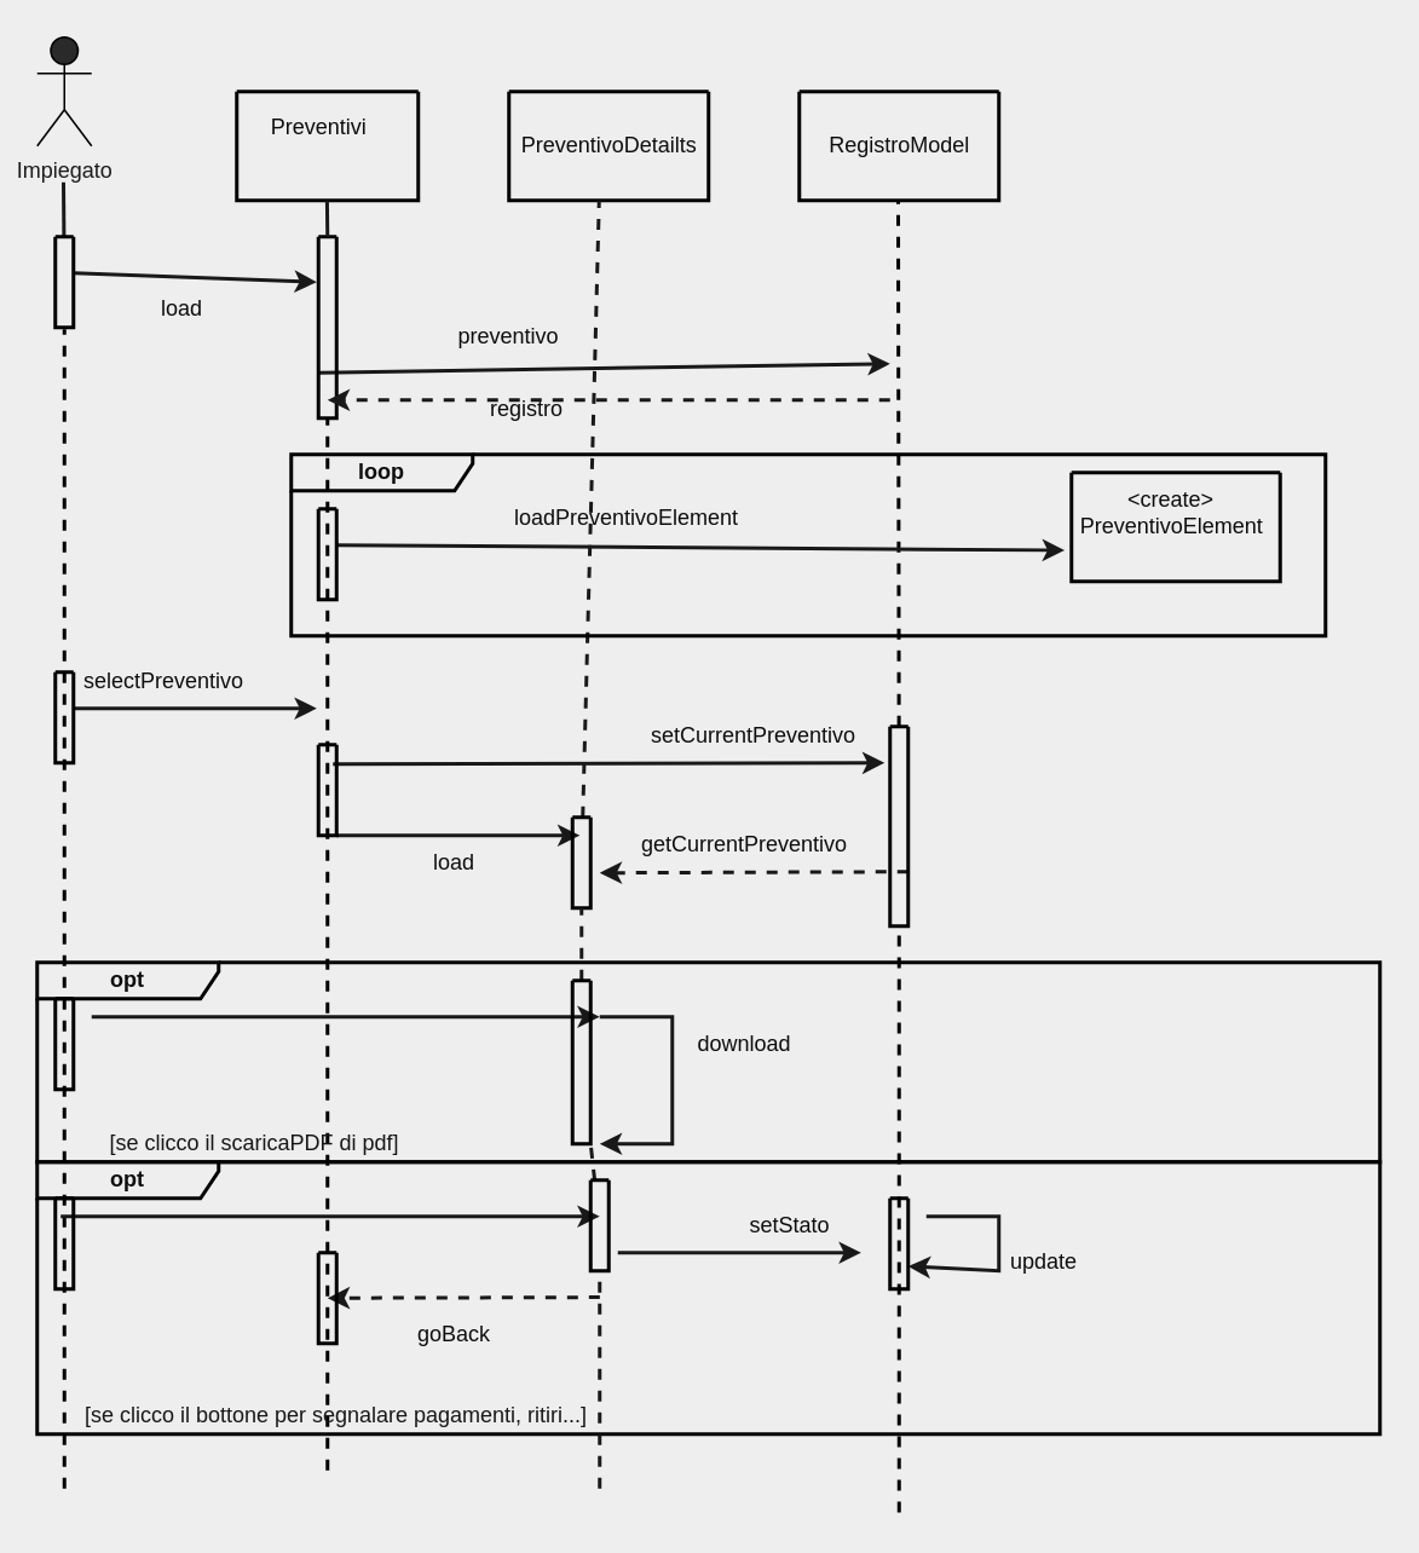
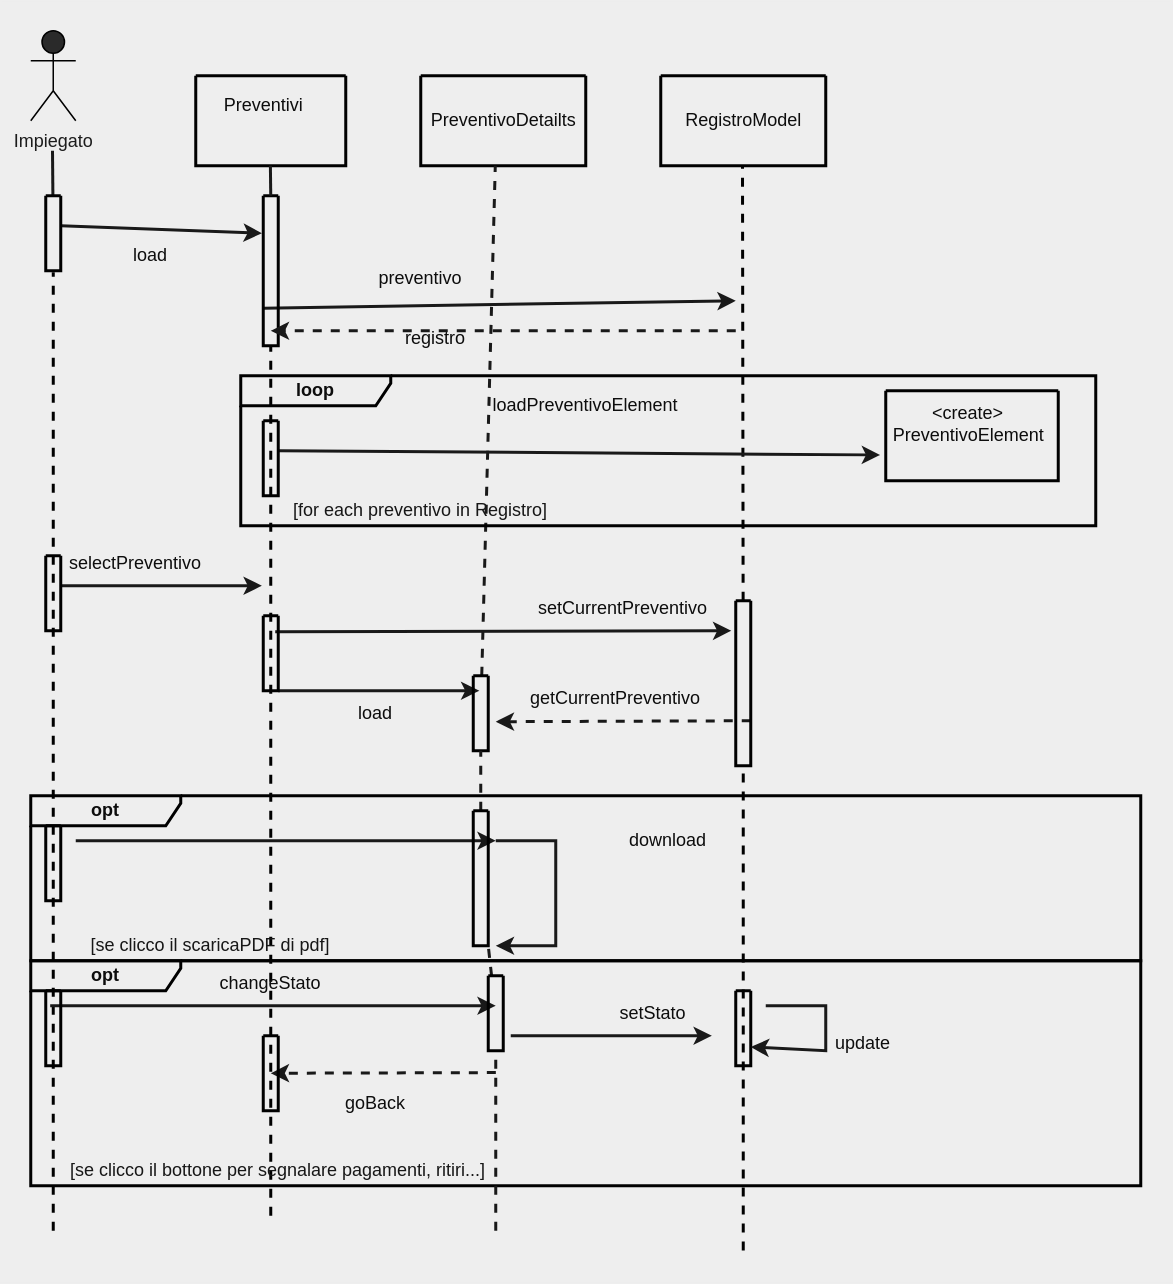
- <mxCell id="28" value="loadPreventivoElement" style="text;html=1;strokeColor=none;fillColor=none;align=center;verticalAlign=middle;whiteSpace=wrap;rounded=0;labelBackgroundColor=none;strokeWidth=2;fontColor=#0D0D0D;" vertex="1" parent="1"><mxGeometry x="280" y="270" width="130" height="30" as="geometry" /></mxCell>
+ <mxCell id="28" value="loadPreventivoElement" style="text;html=1;strokeColor=none;fillColor=none;align=center;verticalAlign=middle;whiteSpace=wrap;rounded=0;labelBackgroundColor=none;strokeWidth=2;fontColor=#0D0D0D;" vertex="1" parent="1"><mxGeometry x="325" y="255" width="130" height="30" as="geometry" /></mxCell>
+ <mxCell id="29" value="&lt;font color=&quot;#171717&quot;&gt;[for each preventivo in Registro]&lt;/font&gt;" style="text;html=1;strokeColor=none;fillColor=none;align=center;verticalAlign=middle;whiteSpace=wrap;rounded=0;" vertex="1" parent="1"><mxGeometry x="160" y="330" width="240" height="20" as="geometry" /></mxCell>
- <mxCell id="42" value="download" style="text;html=1;strokeColor=none;fillColor=none;align=center;verticalAlign=middle;whiteSpace=wrap;rounded=0;labelBackgroundColor=none;strokeWidth=2;fontColor=#0D0D0D;" vertex="1" parent="1"><mxGeometry x="380" y="560" width="60" height="30" as="geometry" /></mxCell>
+ <mxCell id="42" value="download" style="text;html=1;strokeColor=none;fillColor=none;align=center;verticalAlign=middle;whiteSpace=wrap;rounded=0;labelBackgroundColor=none;strokeWidth=2;fontColor=#0D0D0D;" vertex="1" parent="1"><mxGeometry x="415" y="545" width="60" height="30" as="geometry" /></mxCell>
+ <mxCell id="44" value="changeStato" style="text;html=1;strokeColor=none;fillColor=none;align=center;verticalAlign=middle;whiteSpace=wrap;rounded=0;labelBackgroundColor=none;strokeWidth=2;fontColor=#0D0D0D;" vertex="1" parent="1"><mxGeometry x="150" y="640" width="60" height="30" as="geometry" /></mxCell>
